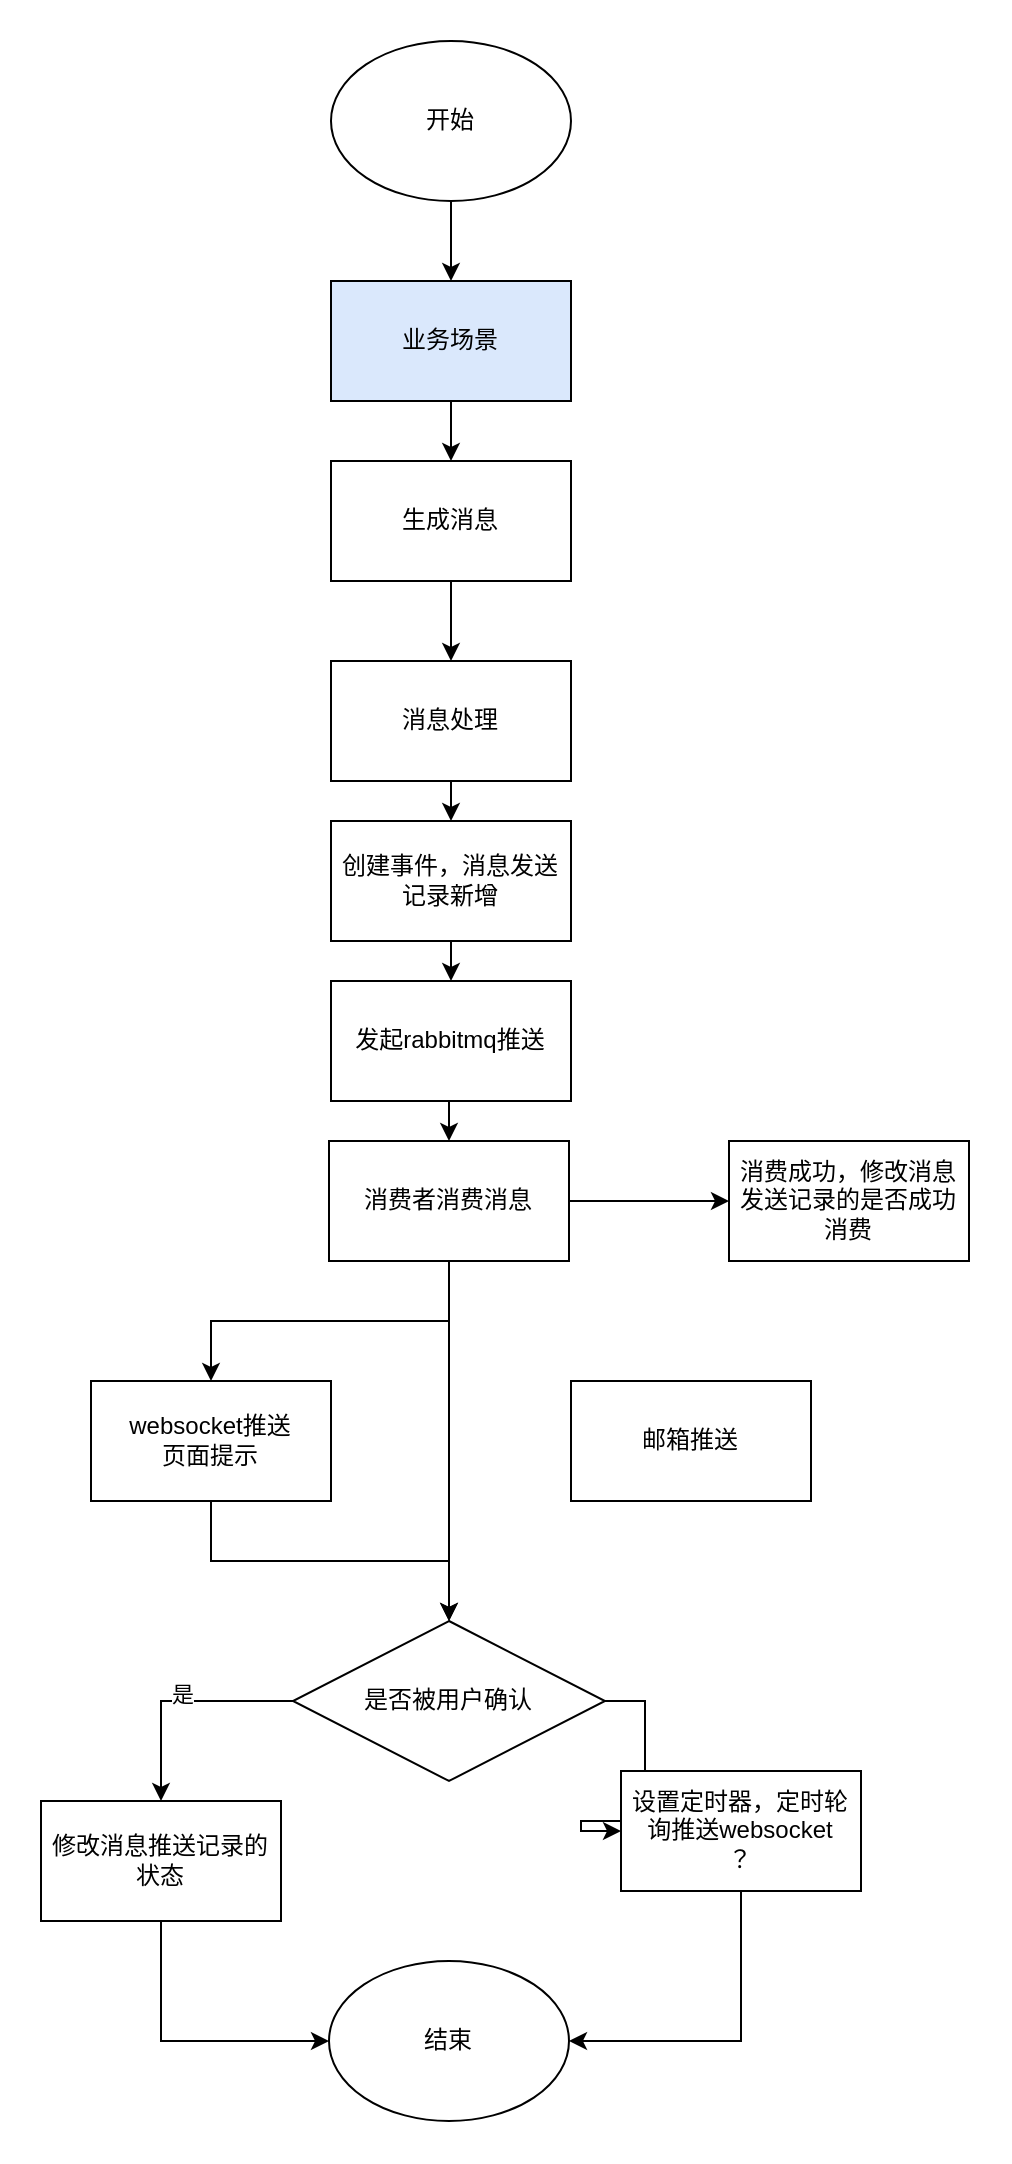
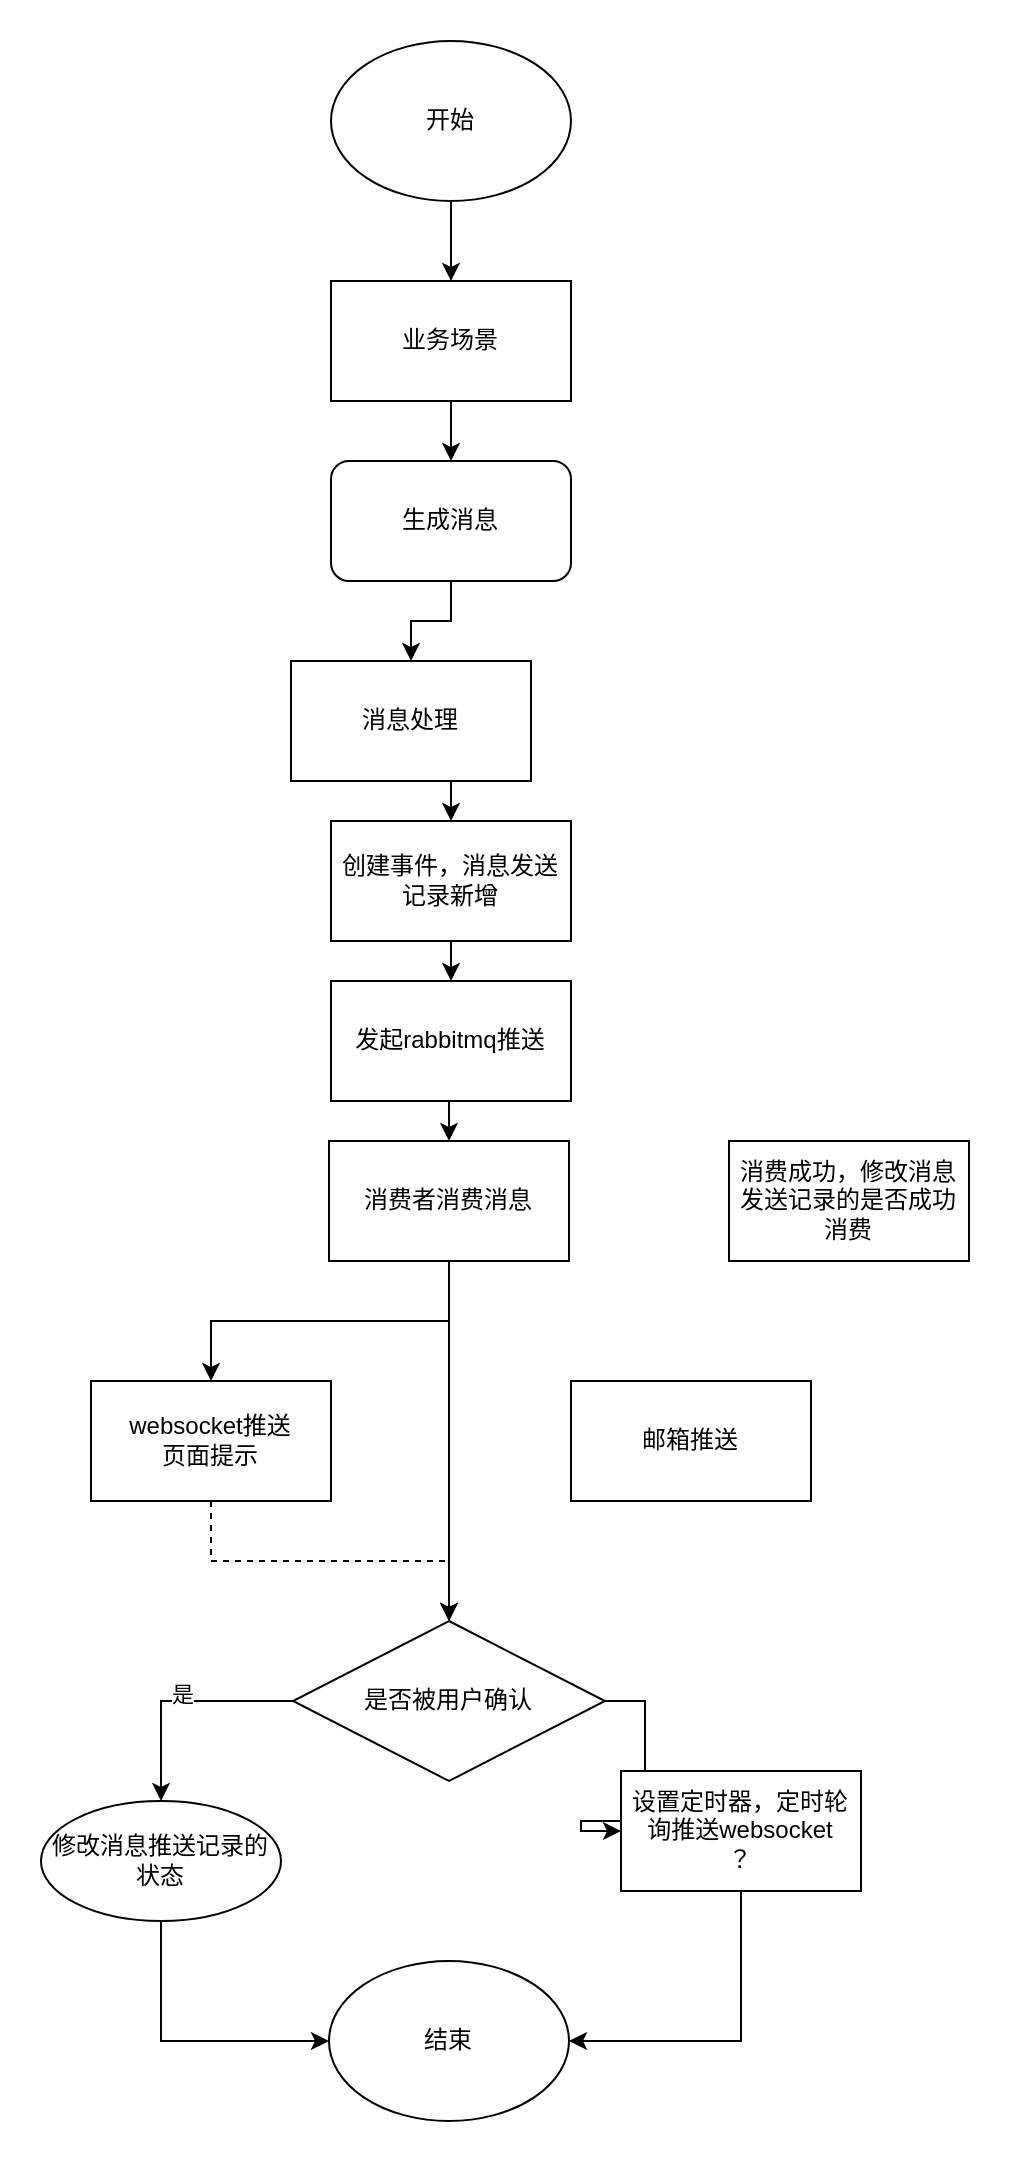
- <mxCell id="3" value="业务场景" style="rounded=0;whiteSpace=wrap;html=1;fillColor=#dae8fc;" vertex="1" parent="1"><mxGeometry x="165" y="140" width="120" height="60" as="geometry" /></mxCell>
+ <mxCell id="3" value="业务场景" style="rounded=0;whiteSpace=wrap;html=1;" vertex="1" parent="1"><mxGeometry x="165" y="140" width="120" height="60" as="geometry" /></mxCell>
- <mxCell id="7" value="生成消息" style="rounded=0;whiteSpace=wrap;html=1;" vertex="1" parent="1"><mxGeometry x="165" y="230" width="120" height="60" as="geometry" /></mxCell>
+ <mxCell id="7" value="生成消息" style="whiteSpace=wrap;html=1;rounded=1;" vertex="1" parent="1"><mxGeometry x="165" y="230" width="120" height="60" as="geometry" /></mxCell>
- <mxCell id="19" value="消息处理" style="rounded=0;whiteSpace=wrap;html=1;" vertex="1" parent="1"><mxGeometry x="165" y="330" width="120" height="60" as="geometry" /></mxCell>
+ <mxCell id="19" value="消息处理" style="rounded=0;whiteSpace=wrap;html=1;" vertex="1" parent="1"><mxGeometry x="145" y="330" width="120" height="60" as="geometry" /></mxCell>
- <mxCell id="24" value="" style="edgeStyle=orthogonalEdgeStyle;rounded=0;orthogonalLoop=1;jettySize=auto;html=1;" edge="1" parent="1" source="27" target="28"><mxGeometry relative="1" as="geometry" /></mxCell>
- <mxCell id="29" style="edgeStyle=orthogonalEdgeStyle;rounded=0;orthogonalLoop=1;jettySize=auto;html=1;exitX=0.5;exitY=1;exitDx=0;exitDy=0;entryX=0.5;entryY=0;entryDx=0;entryDy=0;" edge="1" parent="1" source="30" target="12"><mxGeometry relative="1" as="geometry" /></mxCell>
+ <mxCell id="29" style="edgeStyle=orthogonalEdgeStyle;rounded=0;orthogonalLoop=1;jettySize=auto;html=1;exitX=0.5;exitY=1;exitDx=0;exitDy=0;entryX=0.5;entryY=0;entryDx=0;entryDy=0;dashed=1;" edge="1" parent="1" source="30" target="12"><mxGeometry relative="1" as="geometry" /></mxCell>
- <mxCell id="14" value="修改消息推送记录的状态" style="whiteSpace=wrap;html=1;rounded=0;" vertex="1" parent="1"><mxGeometry x="20" y="900" width="120" height="60" as="geometry" /></mxCell>
+ <mxCell id="14" value="修改消息推送记录的状态" style="ellipse;whiteSpace=wrap;html=1;" vertex="1" parent="1"><mxGeometry x="20" y="900" width="120" height="60" as="geometry" /></mxCell>
